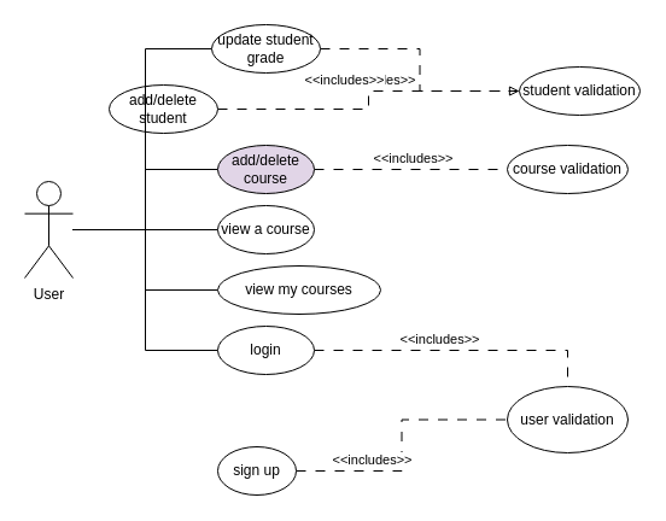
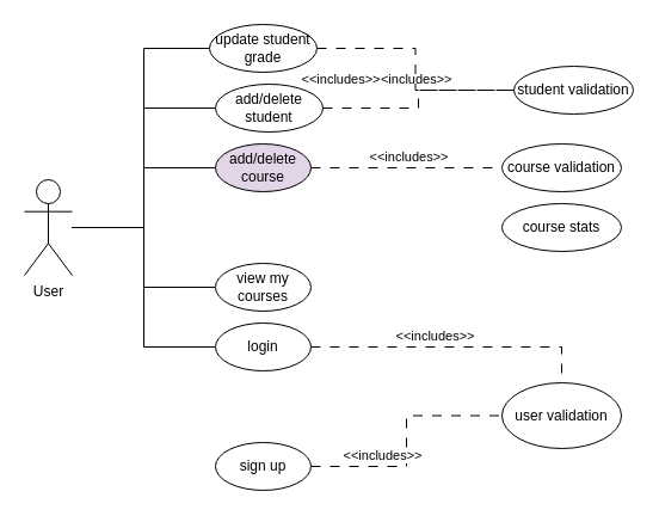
- <mxCell id="26" style="edgeStyle=orthogonalEdgeStyle;rounded=0;orthogonalLoop=1;jettySize=auto;html=1;endArrow=block;endFill=0;dashed=1;dashPattern=8 8;" edge="1" parent="1" source="28" target="24"><mxGeometry relative="1" as="geometry" /></mxCell>
+ <mxCell id="26" style="edgeStyle=orthogonalEdgeStyle;rounded=0;orthogonalLoop=1;jettySize=auto;html=1;endArrow=none;endFill=0;dashed=1;dashPattern=8 8;" edge="1" parent="1" source="28" target="24"><mxGeometry relative="1" as="geometry" /></mxCell>
- <mxCell id="18" value="add/delete student" style="ellipse;whiteSpace=wrap;html=1;" vertex="1" parent="1"><mxGeometry x="90" y="70" width="90" height="40" as="geometry" /></mxCell>
+ <mxCell id="18" value="add/delete student" style="ellipse;whiteSpace=wrap;html=1;" vertex="1" parent="1"><mxGeometry x="180" y="70" width="90" height="40" as="geometry" /></mxCell>
- <mxCell id="3" style="edgeStyle=orthogonalEdgeStyle;rounded=0;orthogonalLoop=1;jettySize=auto;html=1;endArrow=none;endFill=0;" edge="1" parent="1" source="4" target="14"><mxGeometry relative="1" as="geometry" /></mxCell>
- <mxCell id="14" value="view a course" style="ellipse;whiteSpace=wrap;html=1;" vertex="1" parent="1"><mxGeometry x="180" y="170" width="80" height="40" as="geometry" /></mxCell>
+ <mxCell id="29" value="course stats" style="ellipse;whiteSpace=wrap;html=1;" vertex="1" parent="1"><mxGeometry x="420" y="170" width="100" height="40" as="geometry" /></mxCell>
- <mxCell id="12" value="view my courses" style="ellipse;whiteSpace=wrap;html=1;" vertex="1" parent="1"><mxGeometry x="180" y="220" width="135" height="40" as="geometry" /></mxCell>
+ <mxCell id="12" value="view my courses" style="ellipse;whiteSpace=wrap;html=1;" vertex="1" parent="1"><mxGeometry x="180" y="220" width="80" height="40" as="geometry" /></mxCell>
- <mxCell id="7" value="sign up" style="ellipse;whiteSpace=wrap;html=1;" vertex="1" parent="1"><mxGeometry x="180" y="370" width="65" height="40" as="geometry" /></mxCell>
+ <mxCell id="7" value="sign up" style="ellipse;whiteSpace=wrap;html=1;" vertex="1" parent="1"><mxGeometry x="180" y="370" width="80" height="40" as="geometry" /></mxCell>
